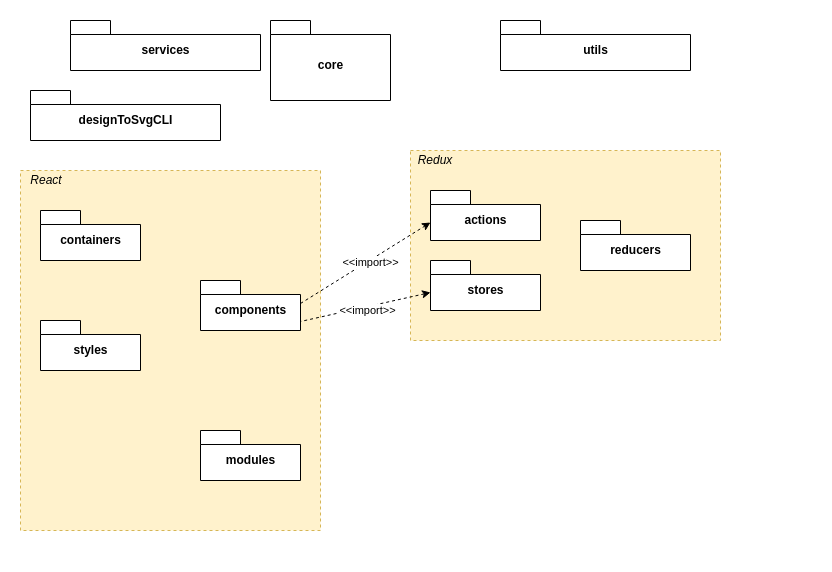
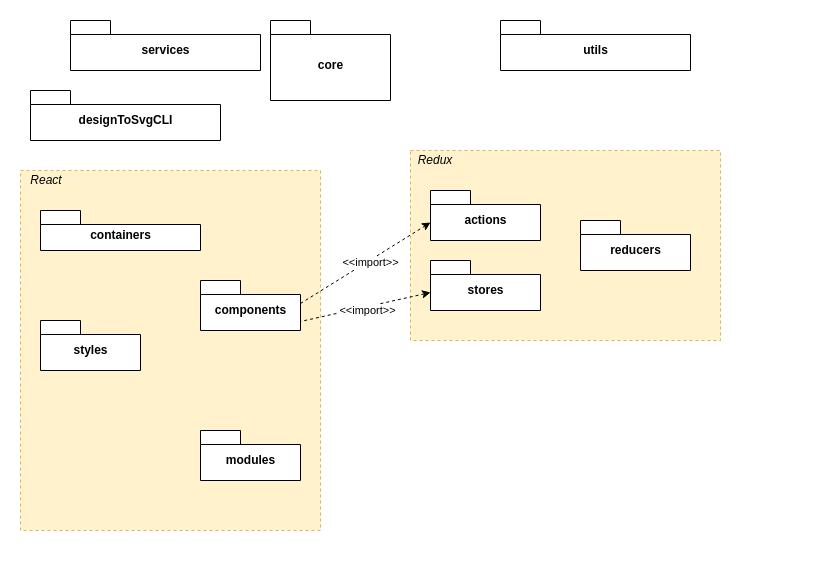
- <mxCell id="9" value="containers" style="shape=folder;fontStyle=1;spacingTop=10;tabWidth=40;tabHeight=14;tabPosition=left;html=1;" parent="2" vertex="1"><mxGeometry x="20" y="40" width="100" height="50" as="geometry" /></mxCell>
+ <mxCell id="9" value="containers" style="shape=folder;fontStyle=1;spacingTop=10;tabWidth=40;tabHeight=14;tabPosition=left;html=1;" parent="2" vertex="1"><mxGeometry x="20" y="40" width="160" height="40" as="geometry" /></mxCell>
